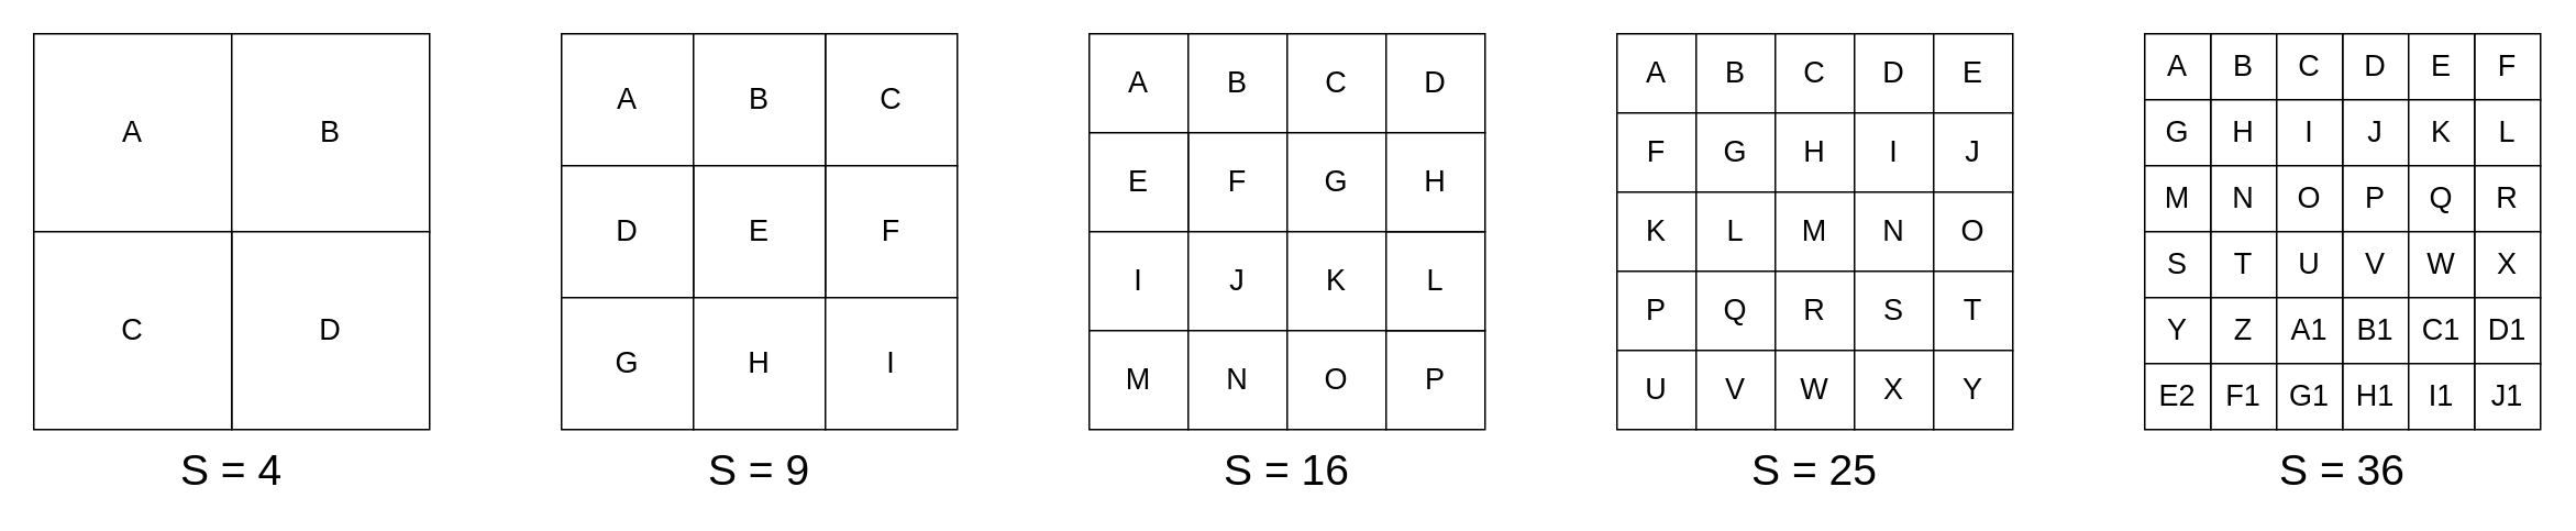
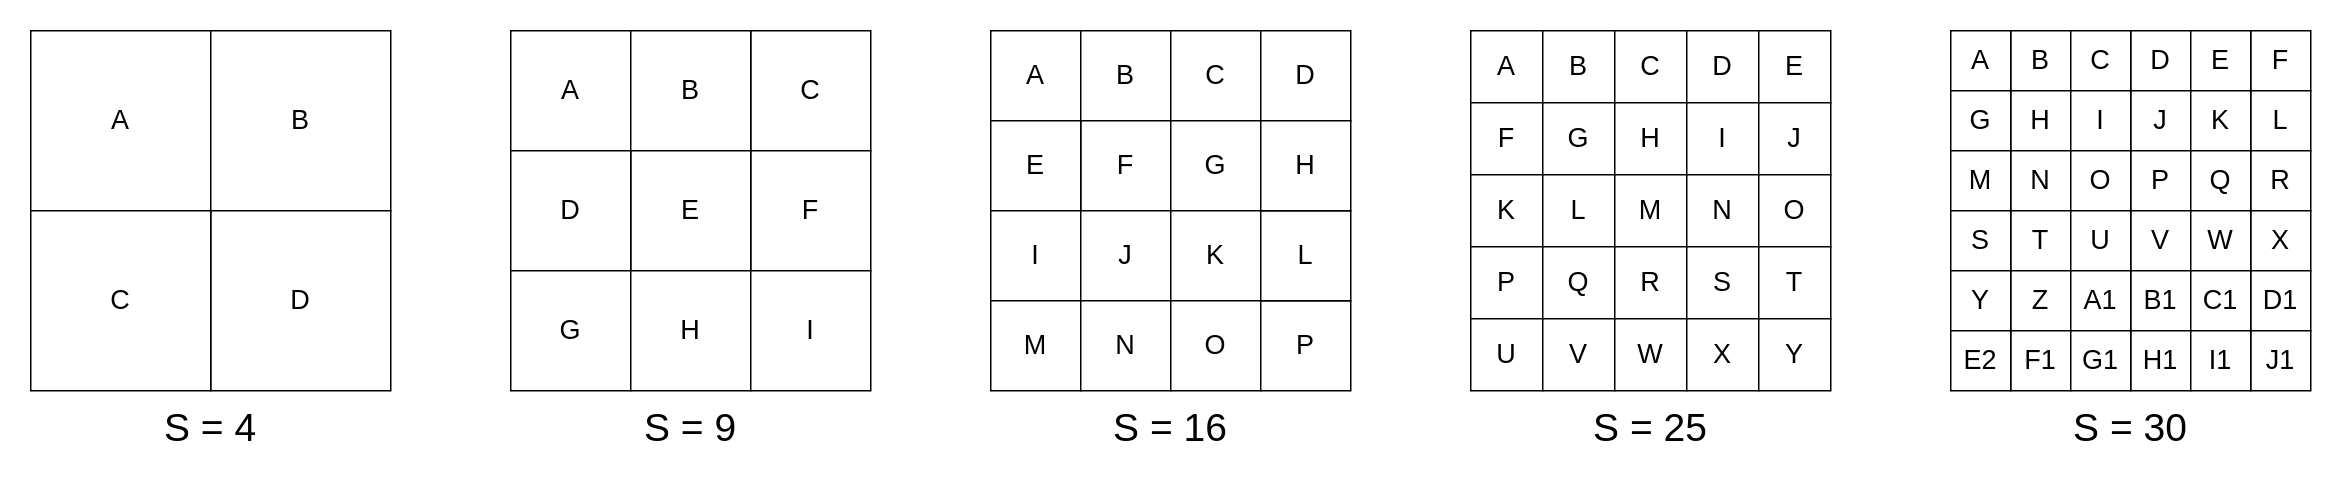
- <mxCell id="66" value="S = 36" style="text;html=1;strokeColor=none;fillColor=none;align=center;verticalAlign=middle;whiteSpace=wrap;rounded=0;opacity=50;fontSize=26;" vertex="1" parent="1"><mxGeometry x="1300" y="270" width="240" height="30" as="geometry" /></mxCell>
+ <mxCell id="66" value="S = 30" style="text;html=1;strokeColor=none;fillColor=none;align=center;verticalAlign=middle;whiteSpace=wrap;rounded=0;opacity=50;fontSize=26;" vertex="1" parent="1"><mxGeometry x="1300" y="270" width="240" height="30" as="geometry" /></mxCell>
